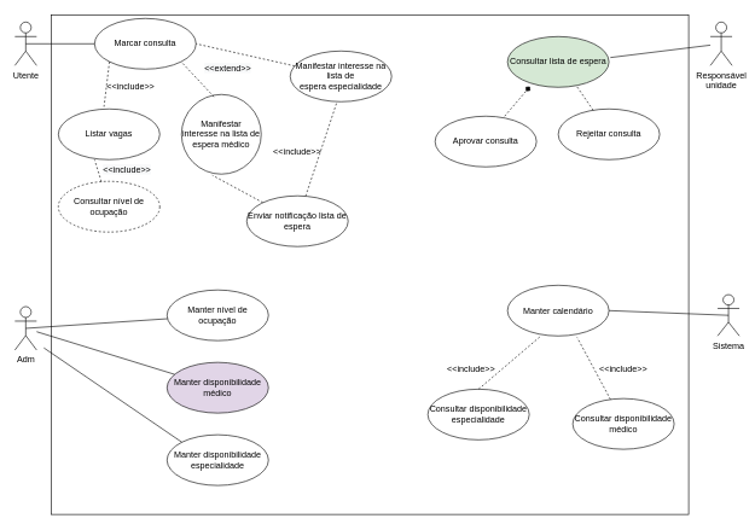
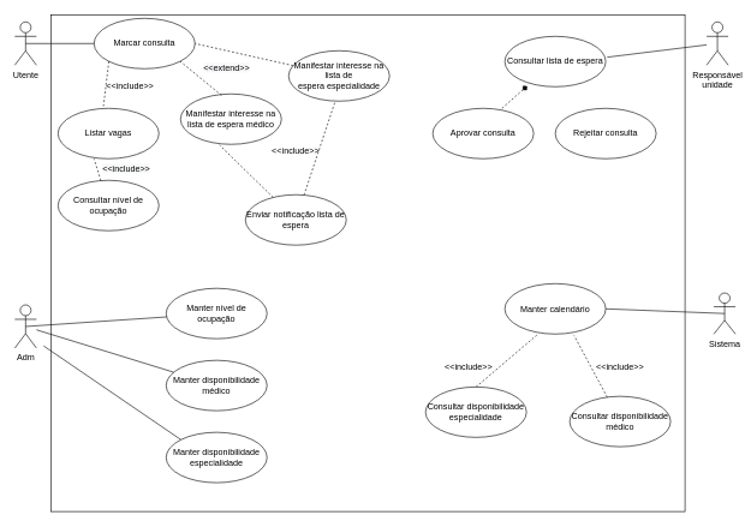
- <mxCell id="30" value="Consultar lista de espera" style="ellipse;whiteSpace=wrap;html=1;fillColor=#d5e8d4;" vertex="1" parent="1"><mxGeometry x="700" y="50" width="140" height="70" as="geometry" /></mxCell>
+ <mxCell id="30" value="Consultar lista de espera" style="ellipse;whiteSpace=wrap;html=1;" vertex="1" parent="1"><mxGeometry x="700" y="50" width="140" height="70" as="geometry" /></mxCell>
- <mxCell id="34" value="" style="endArrow=none;dashed=1;html=1;strokeColor=#000000;entryX=0.679;entryY=0.971;entryDx=0;entryDy=0;entryPerimeter=0;" edge="1" parent="1" source="32" target="30"><mxGeometry width="50" height="50" relative="1" as="geometry"><mxPoint x="590" y="140" as="sourcePoint" /><mxPoint x="650" y="110" as="targetPoint" /></mxGeometry></mxCell>
- <mxCell id="8" value="Manifestar interesse na lista de espera médico" style="ellipse;whiteSpace=wrap;html=1;" vertex="1" parent="1"><mxGeometry x="250" y="130" width="110" height="110" as="geometry" /></mxCell>
+ <mxCell id="8" value="Manifestar interesse na lista de espera médico" style="ellipse;whiteSpace=wrap;html=1;" vertex="1" parent="1"><mxGeometry x="250" y="130" width="140" height="70" as="geometry" /></mxCell>
- <mxCell id="31" value="Aprovar consulta" style="ellipse;whiteSpace=wrap;html=1;" vertex="1" parent="1"><mxGeometry x="600" y="160" width="140" height="70" as="geometry" /></mxCell>
+ <mxCell id="31" value="Aprovar consulta" style="ellipse;whiteSpace=wrap;html=1;" vertex="1" parent="1"><mxGeometry x="600" y="150" width="140" height="70" as="geometry" /></mxCell>
- <mxCell id="21" value="Consultar nível de ocupação" style="ellipse;whiteSpace=wrap;html=1;dashed=1;" vertex="1" parent="1"><mxGeometry x="80" y="250" width="140" height="70" as="geometry" /></mxCell>
+ <mxCell id="21" value="Consultar nível de ocupação" style="ellipse;whiteSpace=wrap;html=1;" vertex="1" parent="1"><mxGeometry x="80" y="250" width="140" height="70" as="geometry" /></mxCell>
- <mxCell id="24" value="Manter disponibilidade médico" style="ellipse;whiteSpace=wrap;html=1;fillColor=#e1d5e7;" vertex="1" parent="1"><mxGeometry x="230" y="500" width="140" height="70" as="geometry" /></mxCell>
+ <mxCell id="24" value="Manter disponibilidade médico" style="ellipse;whiteSpace=wrap;html=1;" vertex="1" parent="1"><mxGeometry x="230" y="500" width="140" height="70" as="geometry" /></mxCell>
